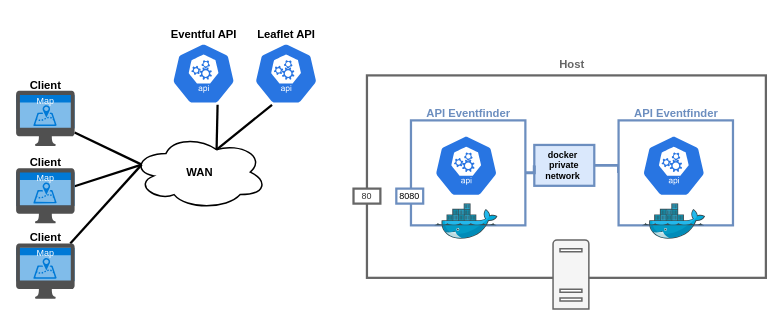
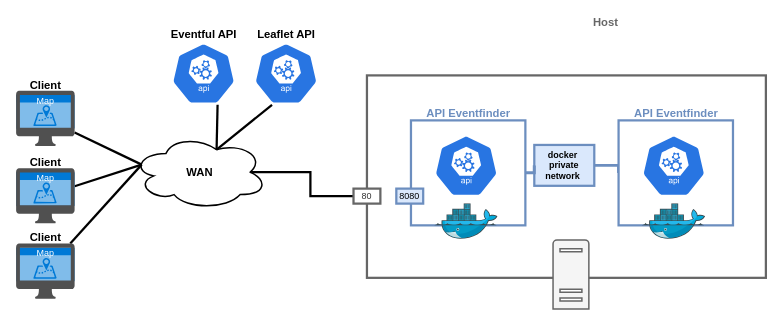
- <mxCell id="12" value="&lt;b&gt;&lt;font color=&quot;#666666&quot; style=&quot;font-size: 15px&quot;&gt;Host&lt;/font&gt;&lt;/b&gt;" style="text;html=1;align=center;verticalAlign=middle;resizable=0;points=[];;autosize=1;fontSize=25;" parent="1" vertex="1"><mxGeometry x="737.125" y="60" width="50" height="40" as="geometry" /></mxCell>
+ <mxCell id="12" value="&lt;b&gt;&lt;font color=&quot;#666666&quot; style=&quot;font-size: 15px&quot;&gt;Host&lt;/font&gt;&lt;/b&gt;" style="text;html=1;align=center;verticalAlign=middle;resizable=0;points=[];;autosize=1;fontSize=25;" parent="1" vertex="1"><mxGeometry x="782.125" y="5" width="50" height="40" as="geometry" /></mxCell>
+ <mxCell id="6" style="edgeStyle=orthogonalEdgeStyle;rounded=0;orthogonalLoop=1;jettySize=auto;html=1;exitX=0;exitY=0.5;exitDx=0;exitDy=0;entryX=0.875;entryY=0.5;entryDx=0;entryDy=0;entryPerimeter=0;endArrow=none;endFill=0;strokeWidth=3;" parent="1" source="7" target="11" edge="1"><mxGeometry relative="1" as="geometry" /></mxCell>
- <mxCell id="30" value="8080" style="rounded=0;whiteSpace=wrap;html=1;fillColor=#FFFFFF;strokeColor=#6c8ebf;strokeWidth=3;verticalAlign=middle;align=center;" parent="26" vertex="1"><mxGeometry y="151" width="35.83" height="20" as="geometry" /></mxCell>
+ <mxCell id="30" value="8080" style="rounded=0;whiteSpace=wrap;html=1;fillColor=#dae8fc;strokeColor=#6c8ebf;strokeWidth=3;verticalAlign=middle;align=center;" parent="26" vertex="1"><mxGeometry y="151" width="35.83" height="20" as="geometry" /></mxCell>
